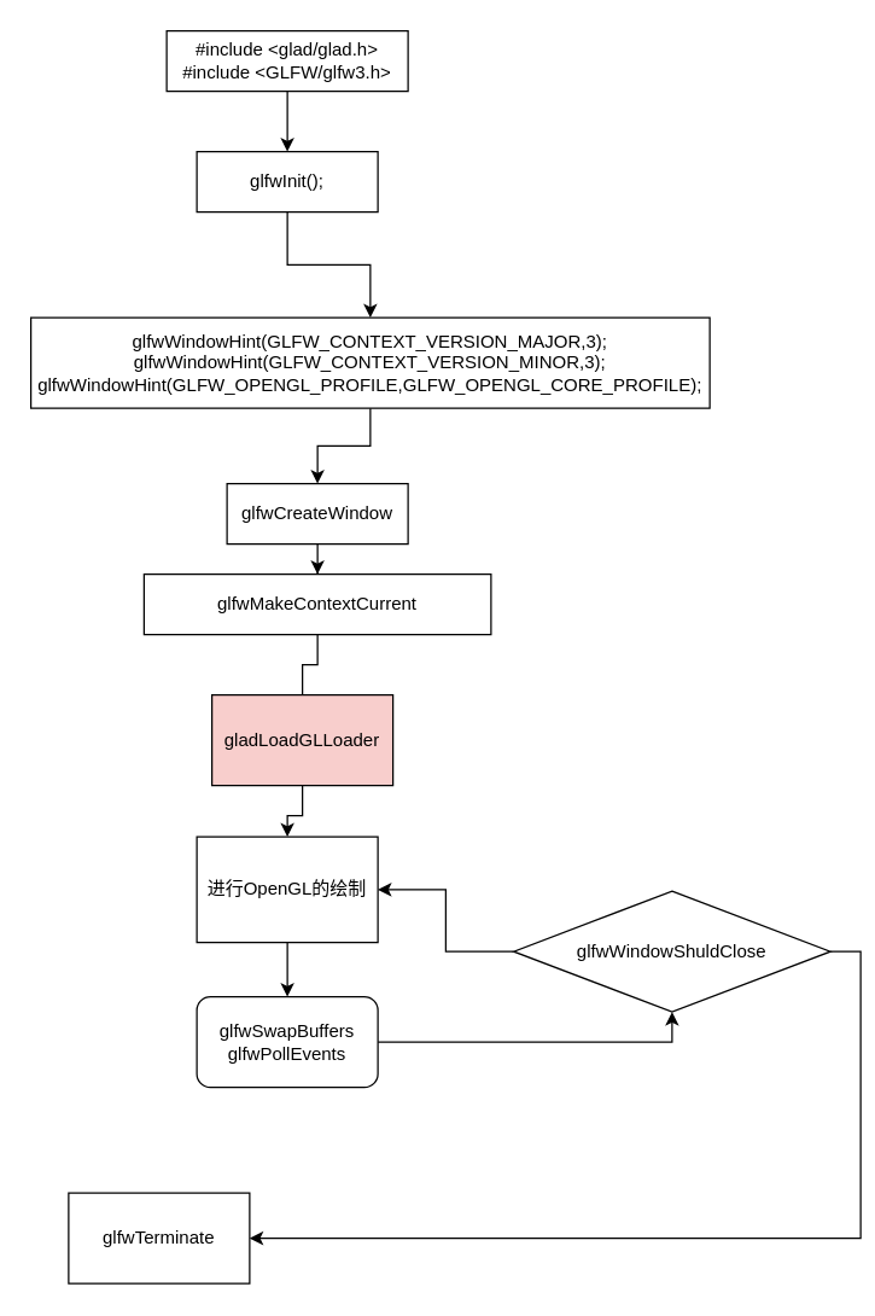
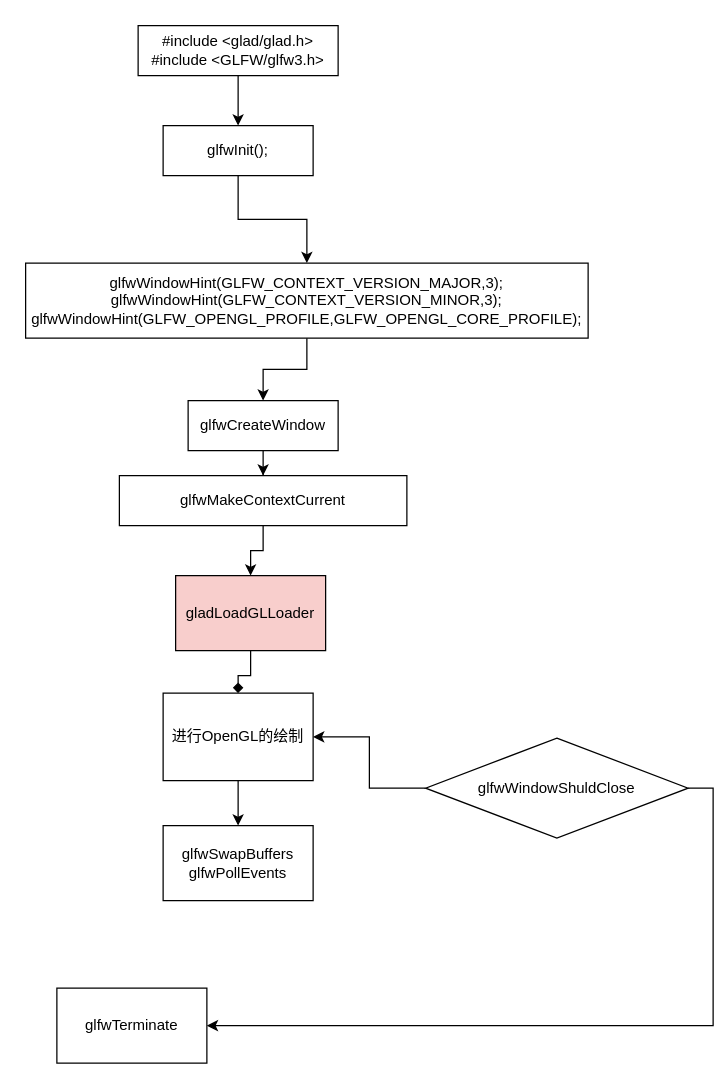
- <mxCell id="10" style="edgeStyle=orthogonalEdgeStyle;rounded=0;orthogonalLoop=1;jettySize=auto;html=1;exitX=0.5;exitY=1;exitDx=0;exitDy=0;entryX=0.5;entryY=0;entryDx=0;entryDy=0;endArrow=none;" parent="1" source="11" target="13" edge="1"><mxGeometry relative="1" as="geometry" /></mxCell>
+ <mxCell id="10" style="edgeStyle=orthogonalEdgeStyle;rounded=0;orthogonalLoop=1;jettySize=auto;html=1;exitX=0.5;exitY=1;exitDx=0;exitDy=0;entryX=0.5;entryY=0;entryDx=0;entryDy=0;" parent="1" source="11" target="13" edge="1"><mxGeometry relative="1" as="geometry" /></mxCell>
- <mxCell id="12" value="" style="edgeStyle=orthogonalEdgeStyle;rounded=0;orthogonalLoop=1;jettySize=auto;html=1;" parent="1" source="13" target="15" edge="1"><mxGeometry relative="1" as="geometry" /></mxCell>
+ <mxCell id="12" value="" style="edgeStyle=orthogonalEdgeStyle;rounded=0;orthogonalLoop=1;jettySize=auto;html=1;endArrow=diamond;" parent="1" source="13" target="15" edge="1"><mxGeometry relative="1" as="geometry" /></mxCell>
- <mxCell id="17" value="glfwSwapBuffers&lt;br&gt;glfwPollEvents" style="whiteSpace=wrap;html=1;rounded=1;" parent="1" vertex="1"><mxGeometry x="130" y="660" width="120" height="60" as="geometry" /></mxCell>
+ <mxCell id="17" value="glfwSwapBuffers&lt;br&gt;glfwPollEvents" style="rounded=0;whiteSpace=wrap;html=1;" parent="1" vertex="1"><mxGeometry x="130" y="660" width="120" height="60" as="geometry" /></mxCell>
- <mxCell id="16" style="edgeStyle=orthogonalEdgeStyle;rounded=0;orthogonalLoop=1;jettySize=auto;html=1;entryX=0.5;entryY=1;entryDx=0;entryDy=0;" parent="1" source="17" target="20" edge="1"><mxGeometry relative="1" as="geometry" /></mxCell>
